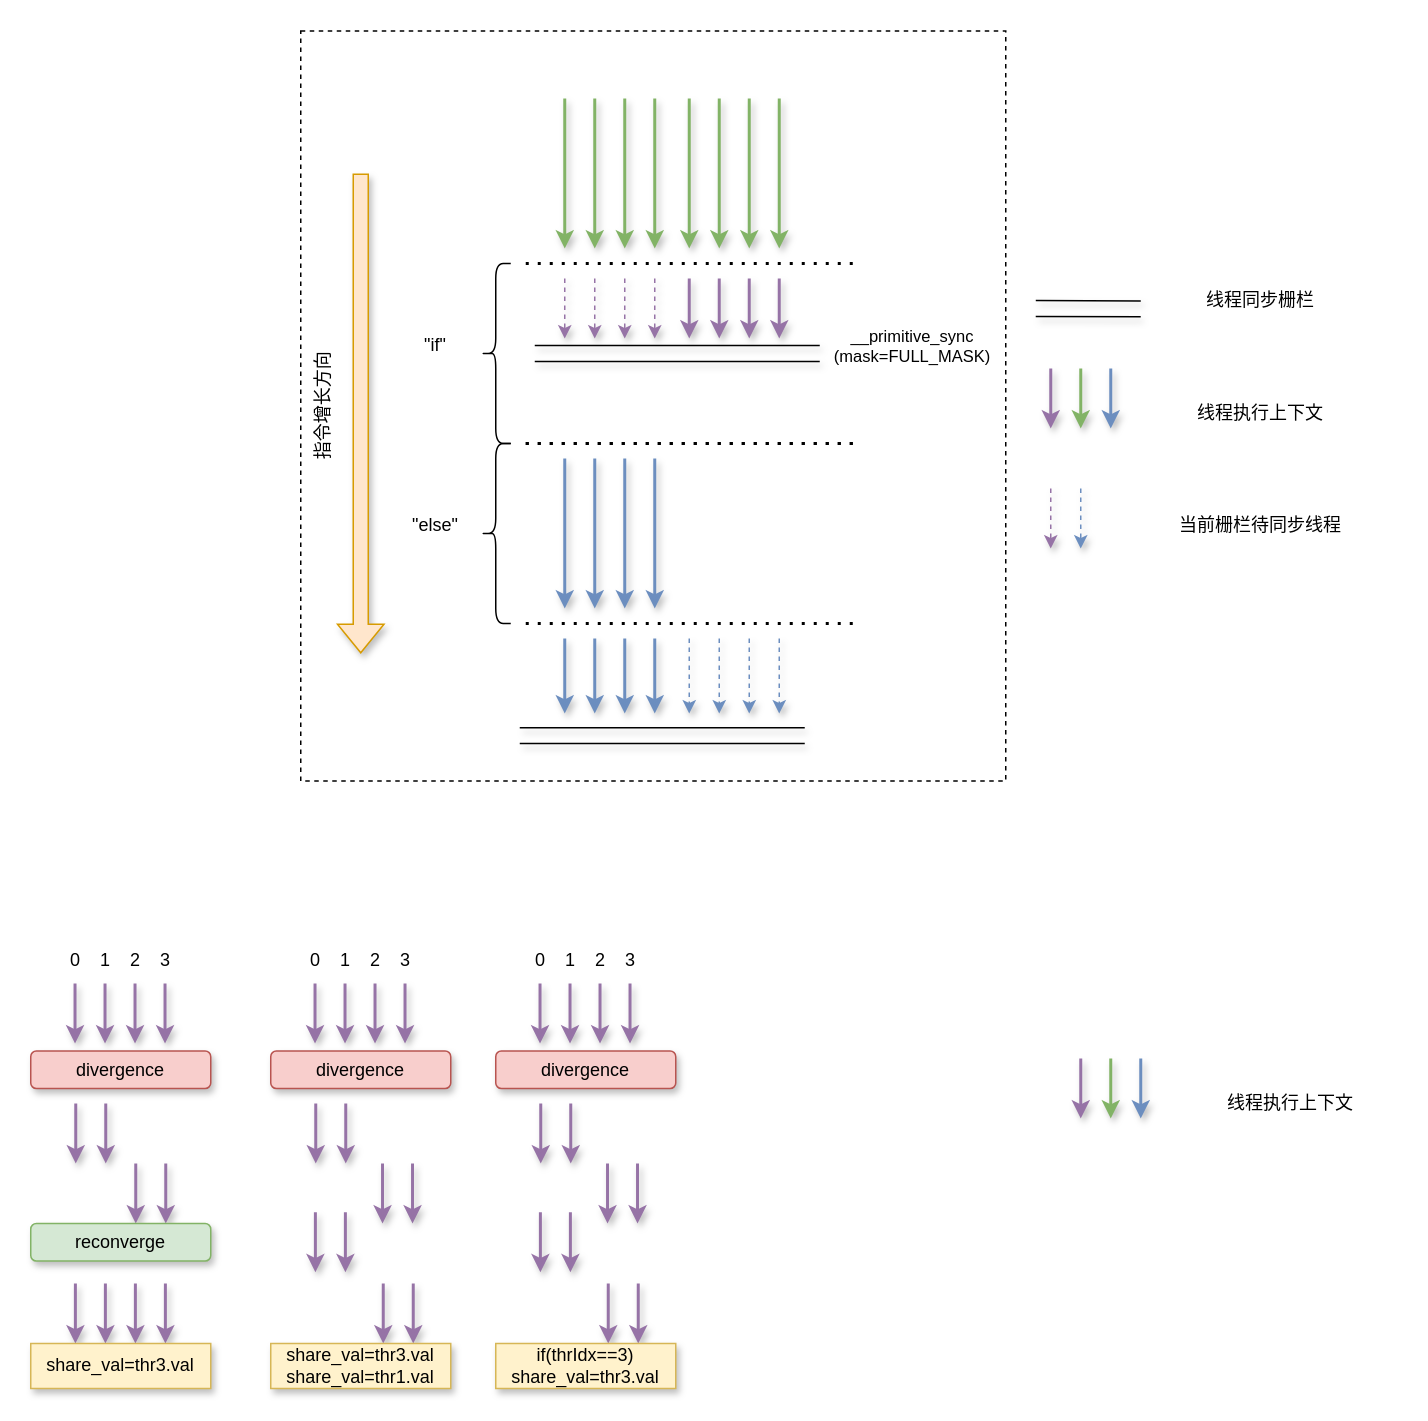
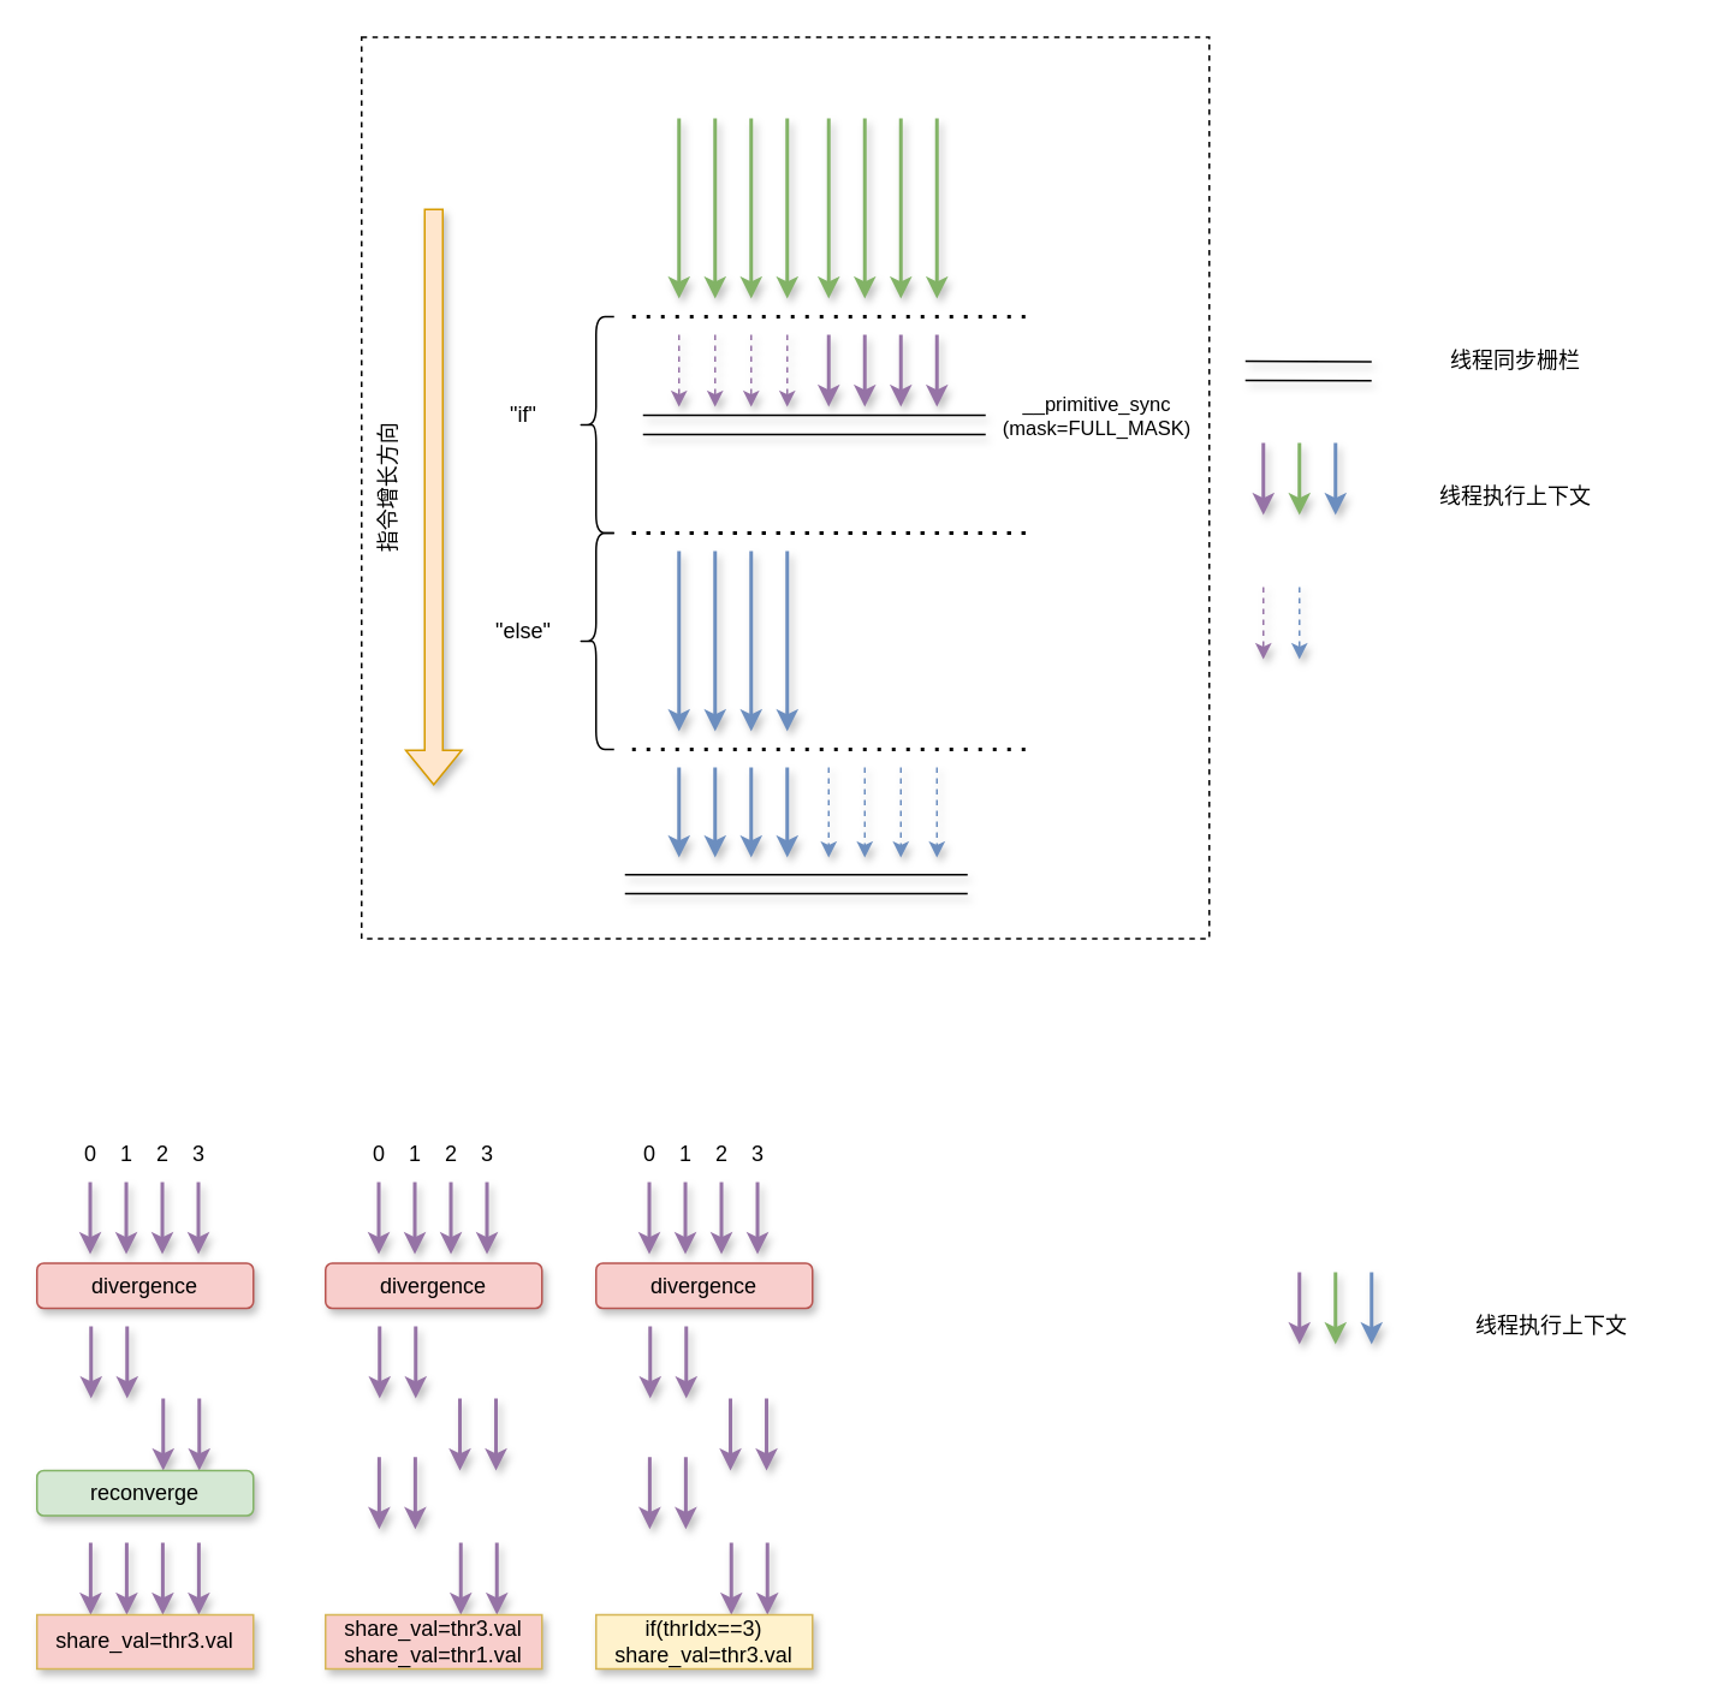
- <mxCell id="51" value="当前栅栏待同步线程" style="text;html=1;align=center;verticalAlign=middle;whiteSpace=wrap;rounded=0;" parent="1" vertex="1"><mxGeometry x="770" y="335" width="140" height="30" as="geometry" /></mxCell>
- <mxCell id="71" value="share_val=thr3.val" style="rounded=0;whiteSpace=wrap;html=1;shadow=1;fillColor=#fff2cc;strokeColor=#d6b656;" vertex="1" parent="1"><mxGeometry x="20" y="895" width="120" height="30" as="geometry" /></mxCell>
+ <mxCell id="71" value="share_val=thr3.val" style="rounded=0;whiteSpace=wrap;html=1;shadow=1;fillColor=#f8cecc;strokeColor=#d6b656;" vertex="1" parent="1"><mxGeometry x="20" y="895" width="120" height="30" as="geometry" /></mxCell>
- <mxCell id="85" value="share_val=thr3.val&lt;div&gt;share_val=thr1.val&lt;/div&gt;" style="rounded=0;whiteSpace=wrap;html=1;shadow=1;fillColor=#fff2cc;strokeColor=#d6b656;" vertex="1" parent="1"><mxGeometry x="180" y="895" width="120" height="30" as="geometry" /></mxCell>
+ <mxCell id="85" value="share_val=thr3.val&lt;div&gt;share_val=thr1.val&lt;/div&gt;" style="rounded=0;whiteSpace=wrap;html=1;shadow=1;fillColor=#f8cecc;strokeColor=#d6b656;" vertex="1" parent="1"><mxGeometry x="180" y="895" width="120" height="30" as="geometry" /></mxCell>
